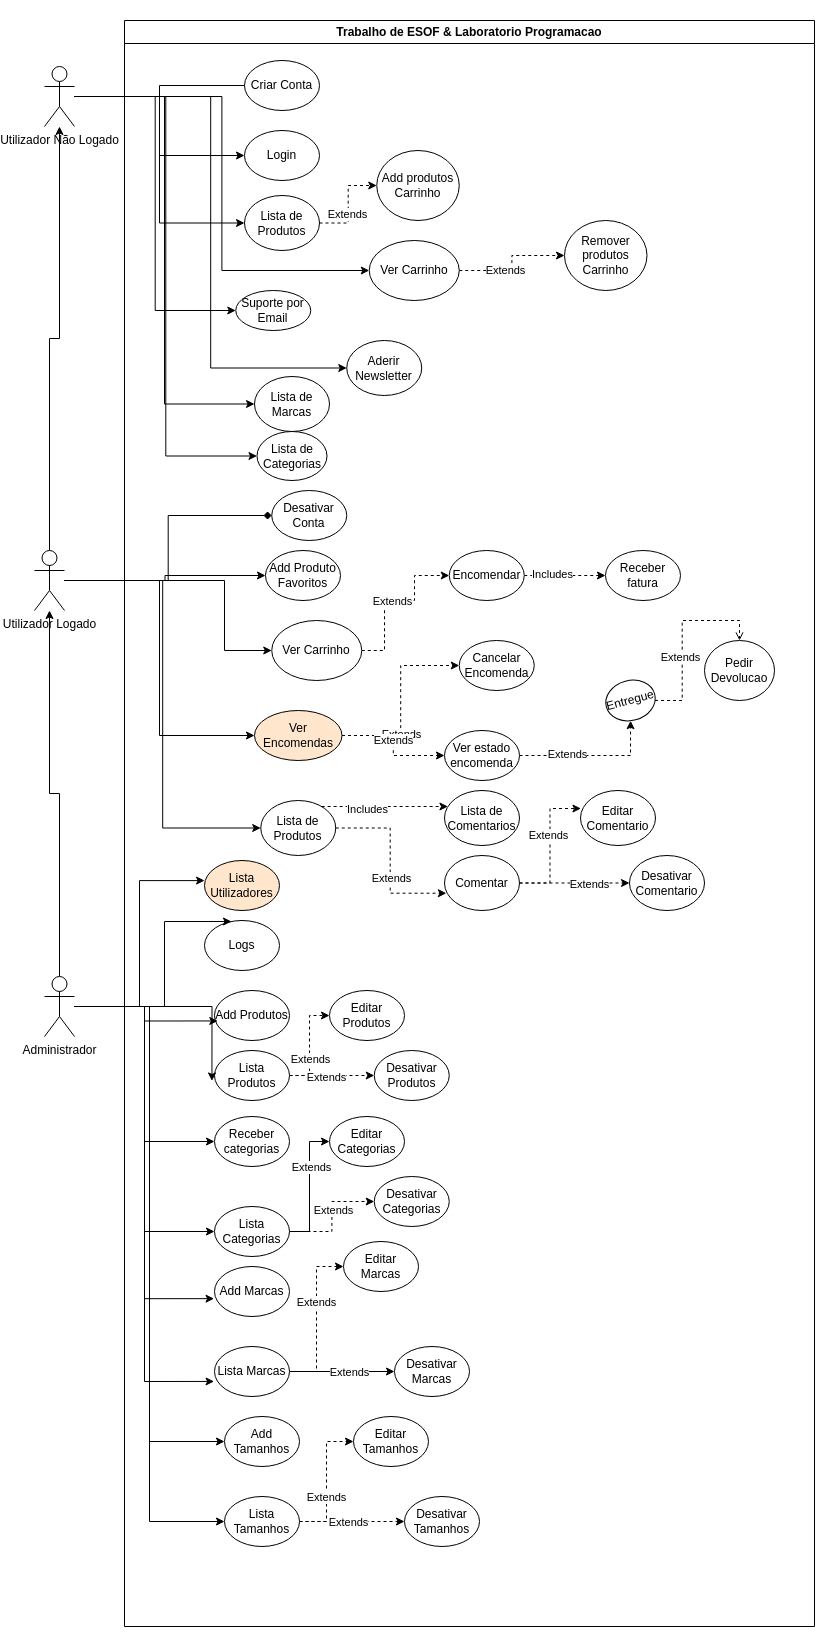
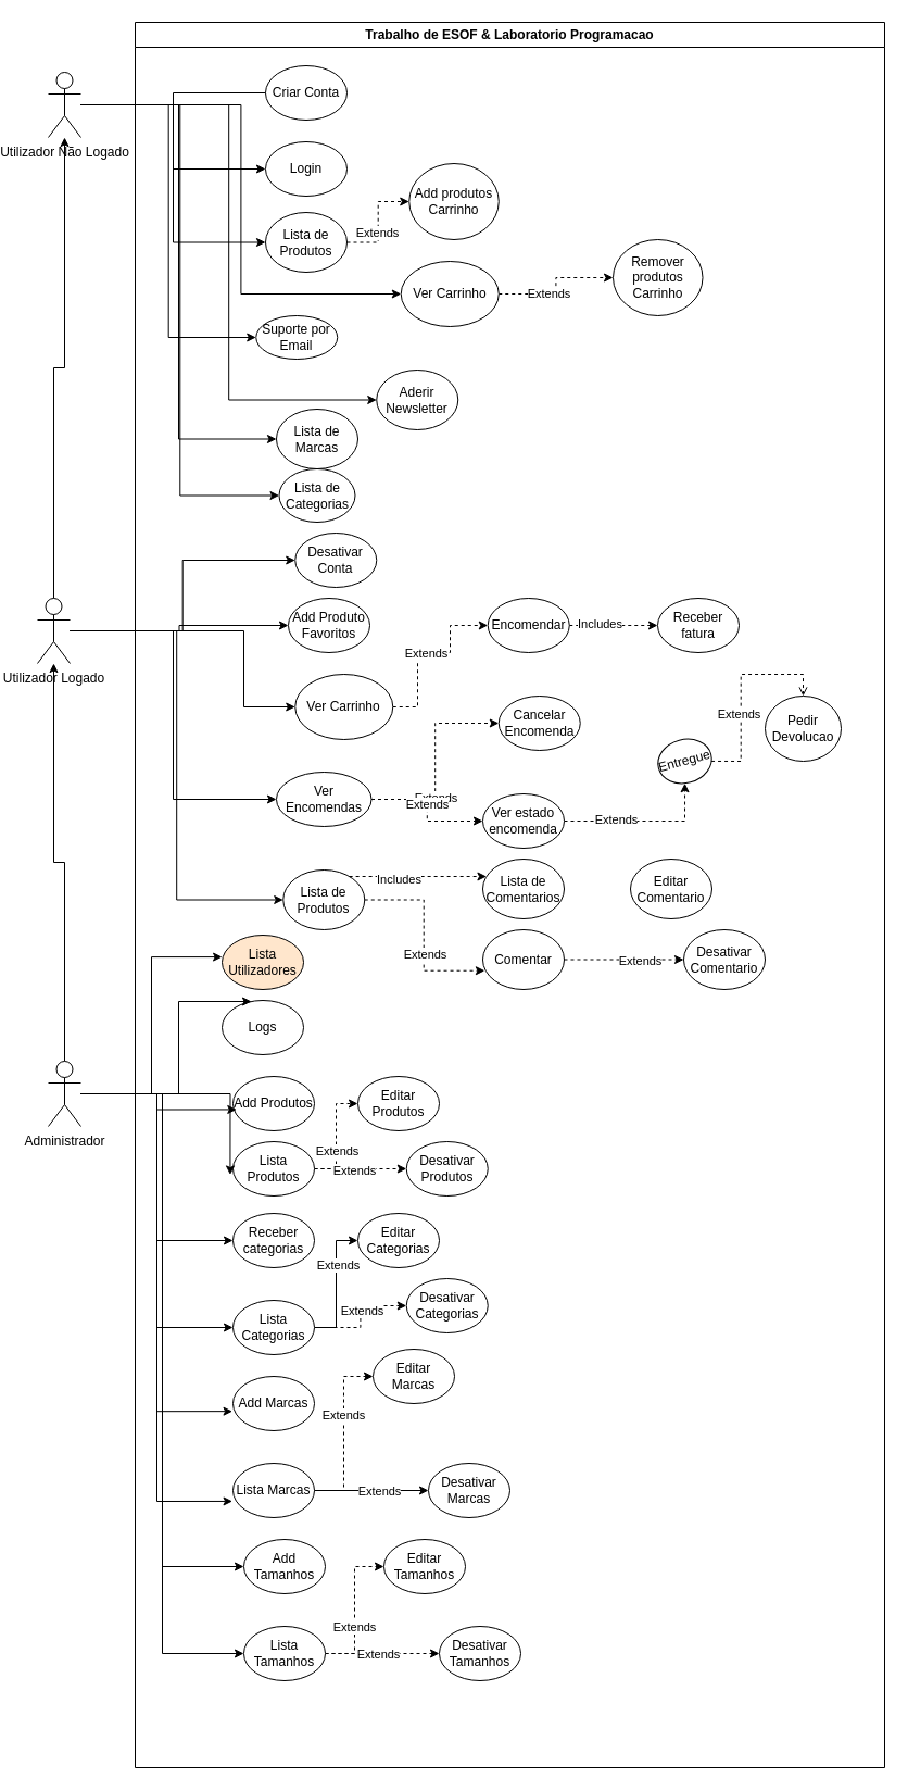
- <mxCell id="95" style="edgeStyle=orthogonalEdgeStyle;rounded=0;orthogonalLoop=1;jettySize=auto;html=1;entryX=0;entryY=0.5;entryDx=0;entryDy=0;endArrow=diamond;" edge="1" parent="1" source="100" target="5"><mxGeometry relative="1" as="geometry" /></mxCell>
+ <mxCell id="95" style="edgeStyle=orthogonalEdgeStyle;rounded=0;orthogonalLoop=1;jettySize=auto;html=1;entryX=0;entryY=0.5;entryDx=0;entryDy=0;" edge="1" parent="1" source="100" target="5"><mxGeometry relative="1" as="geometry" /></mxCell>
- <mxCell id="27" value="Ver Encomendas" style="ellipse;whiteSpace=wrap;html=1;fillColor=#ffe6cc;" vertex="1" parent="2"><mxGeometry x="130" y="690" width="87.5" height="50" as="geometry" /></mxCell>
+ <mxCell id="27" value="Ver Encomendas" style="ellipse;whiteSpace=wrap;html=1;" vertex="1" parent="2"><mxGeometry x="130" y="690" width="87.5" height="50" as="geometry" /></mxCell>
- <mxCell id="48" style="edgeStyle=orthogonalEdgeStyle;rounded=0;orthogonalLoop=1;jettySize=auto;html=1;entryX=0.006;entryY=0.328;entryDx=0;entryDy=0;entryPerimeter=0;dashed=1;" edge="1" parent="2" source="44" target="47"><mxGeometry relative="1" as="geometry" /></mxCell>
- <mxCell id="49" value="Extends" style="edgeLabel;html=1;align=center;verticalAlign=middle;resizable=0;points=[];" vertex="1" connectable="0" parent="48"><mxGeometry x="0.169" y="2" relative="1" as="geometry"><mxPoint as="offset" /></mxGeometry></mxCell>
- <mxCell id="66" value="Lista Categorias" style="ellipse;whiteSpace=wrap;html=1;" vertex="1" parent="2"><mxGeometry x="90" y="1186" width="75" height="50" as="geometry" /></mxCell>
+ <mxCell id="66" value="Lista Categorias" style="ellipse;whiteSpace=wrap;html=1;" vertex="1" parent="2"><mxGeometry x="90" y="1176" width="75" height="50" as="geometry" /></mxCell>
